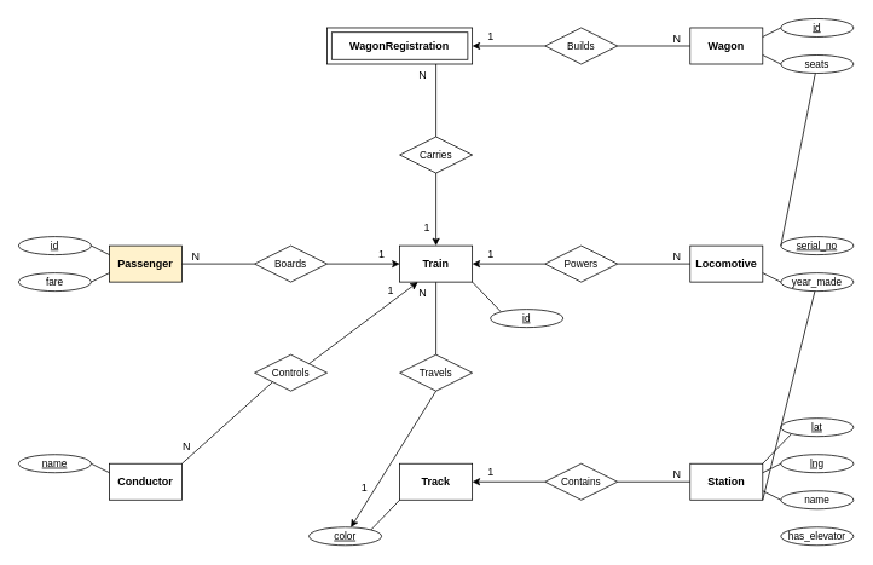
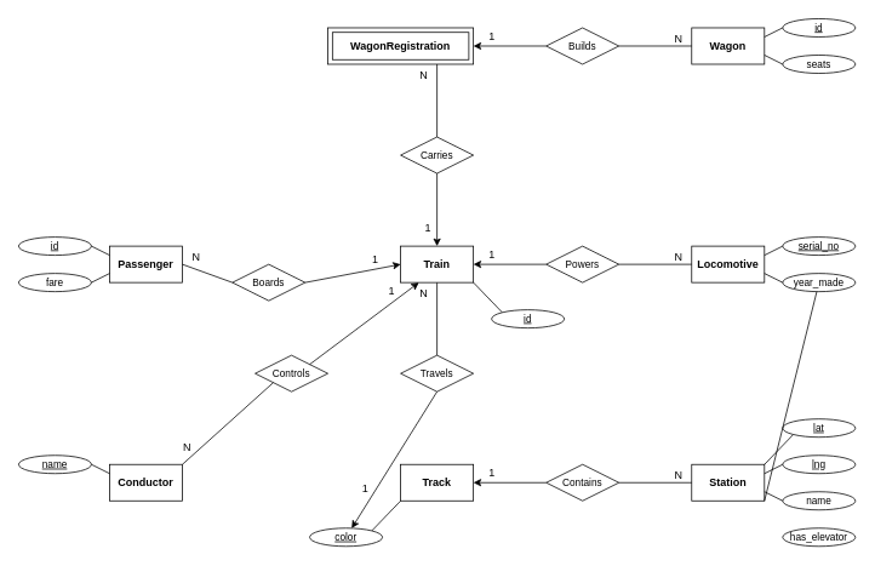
- <mxCell id="45" value="" style="endArrow=none;html=1;rounded=0;fontSize=11;exitX=0;exitY=0.5;exitDx=0;exitDy=0;" parent="1" source="43" target="49" edge="1"><mxGeometry relative="1" as="geometry"><mxPoint x="1298.855" y="343.075" as="sourcePoint" /><mxPoint x="1000" y="280" as="targetPoint" /></mxGeometry></mxCell>
+ <mxCell id="45" value="" style="endArrow=none;html=1;rounded=0;fontSize=11;exitX=0;exitY=0.5;exitDx=0;exitDy=0;entryX=1;entryY=0.25;entryDx=0;entryDy=0;" parent="1" source="43" target="8" edge="1"><mxGeometry relative="1" as="geometry"><mxPoint x="1298.855" y="343.075" as="sourcePoint" /><mxPoint x="1000" y="280" as="targetPoint" /></mxGeometry></mxCell>
- <mxCell id="3" value="Passenger" style="whiteSpace=wrap;html=1;align=center;fontSize=12;fontStyle=1;fillColor=#fff2cc;" parent="1" vertex="1"><mxGeometry x="120" y="270" width="80" height="40" as="geometry" /></mxCell>
+ <mxCell id="3" value="Passenger" style="whiteSpace=wrap;html=1;align=center;fontSize=12;fontStyle=1" parent="1" vertex="1"><mxGeometry x="120" y="270" width="80" height="40" as="geometry" /></mxCell>
- <mxCell id="23" value="Boards" style="shape=rhombus;perimeter=rhombusPerimeter;whiteSpace=wrap;html=1;align=center;fontSize=11;" parent="1" vertex="1"><mxGeometry x="280" y="270" width="80" height="40" as="geometry" /></mxCell>
+ <mxCell id="23" value="Boards" style="shape=rhombus;perimeter=rhombusPerimeter;whiteSpace=wrap;html=1;align=center;fontSize=11;" parent="1" vertex="1"><mxGeometry x="255" y="290" width="80" height="40" as="geometry" /></mxCell>
